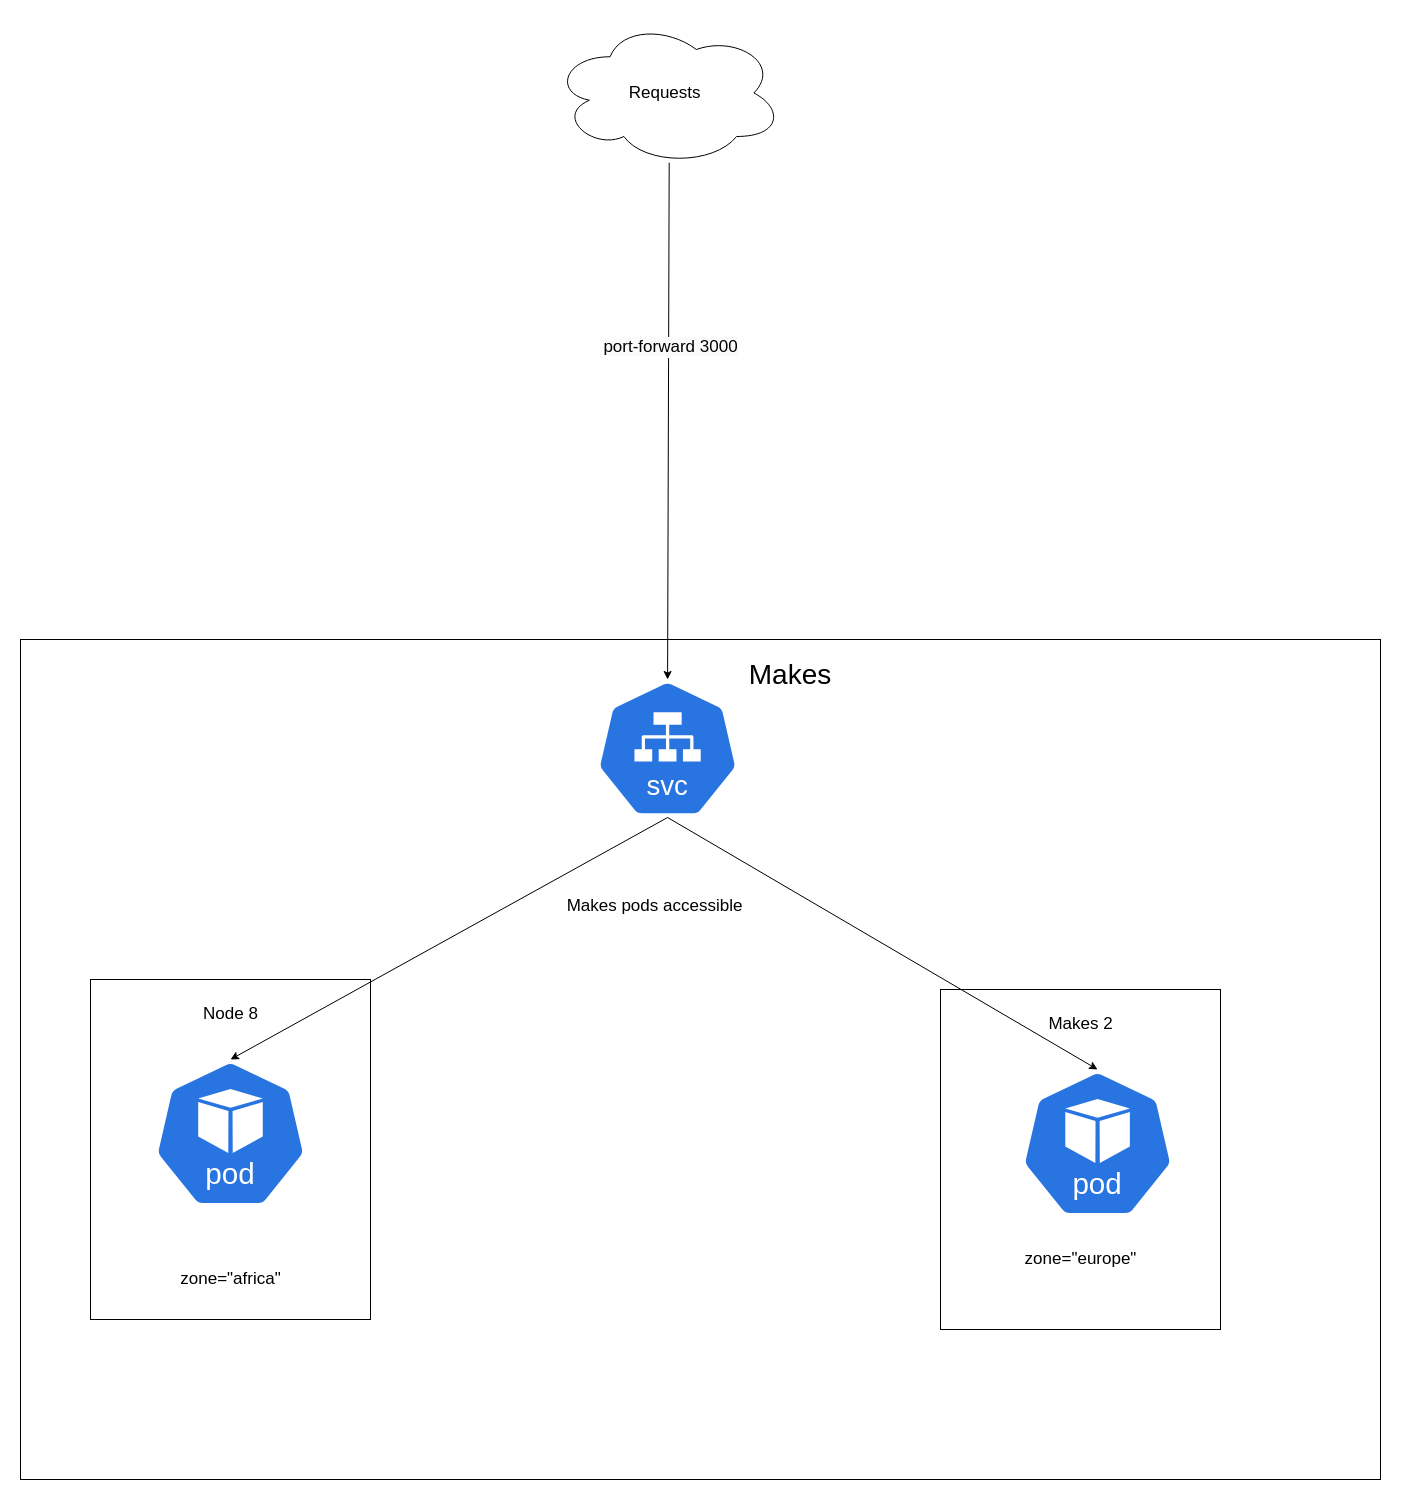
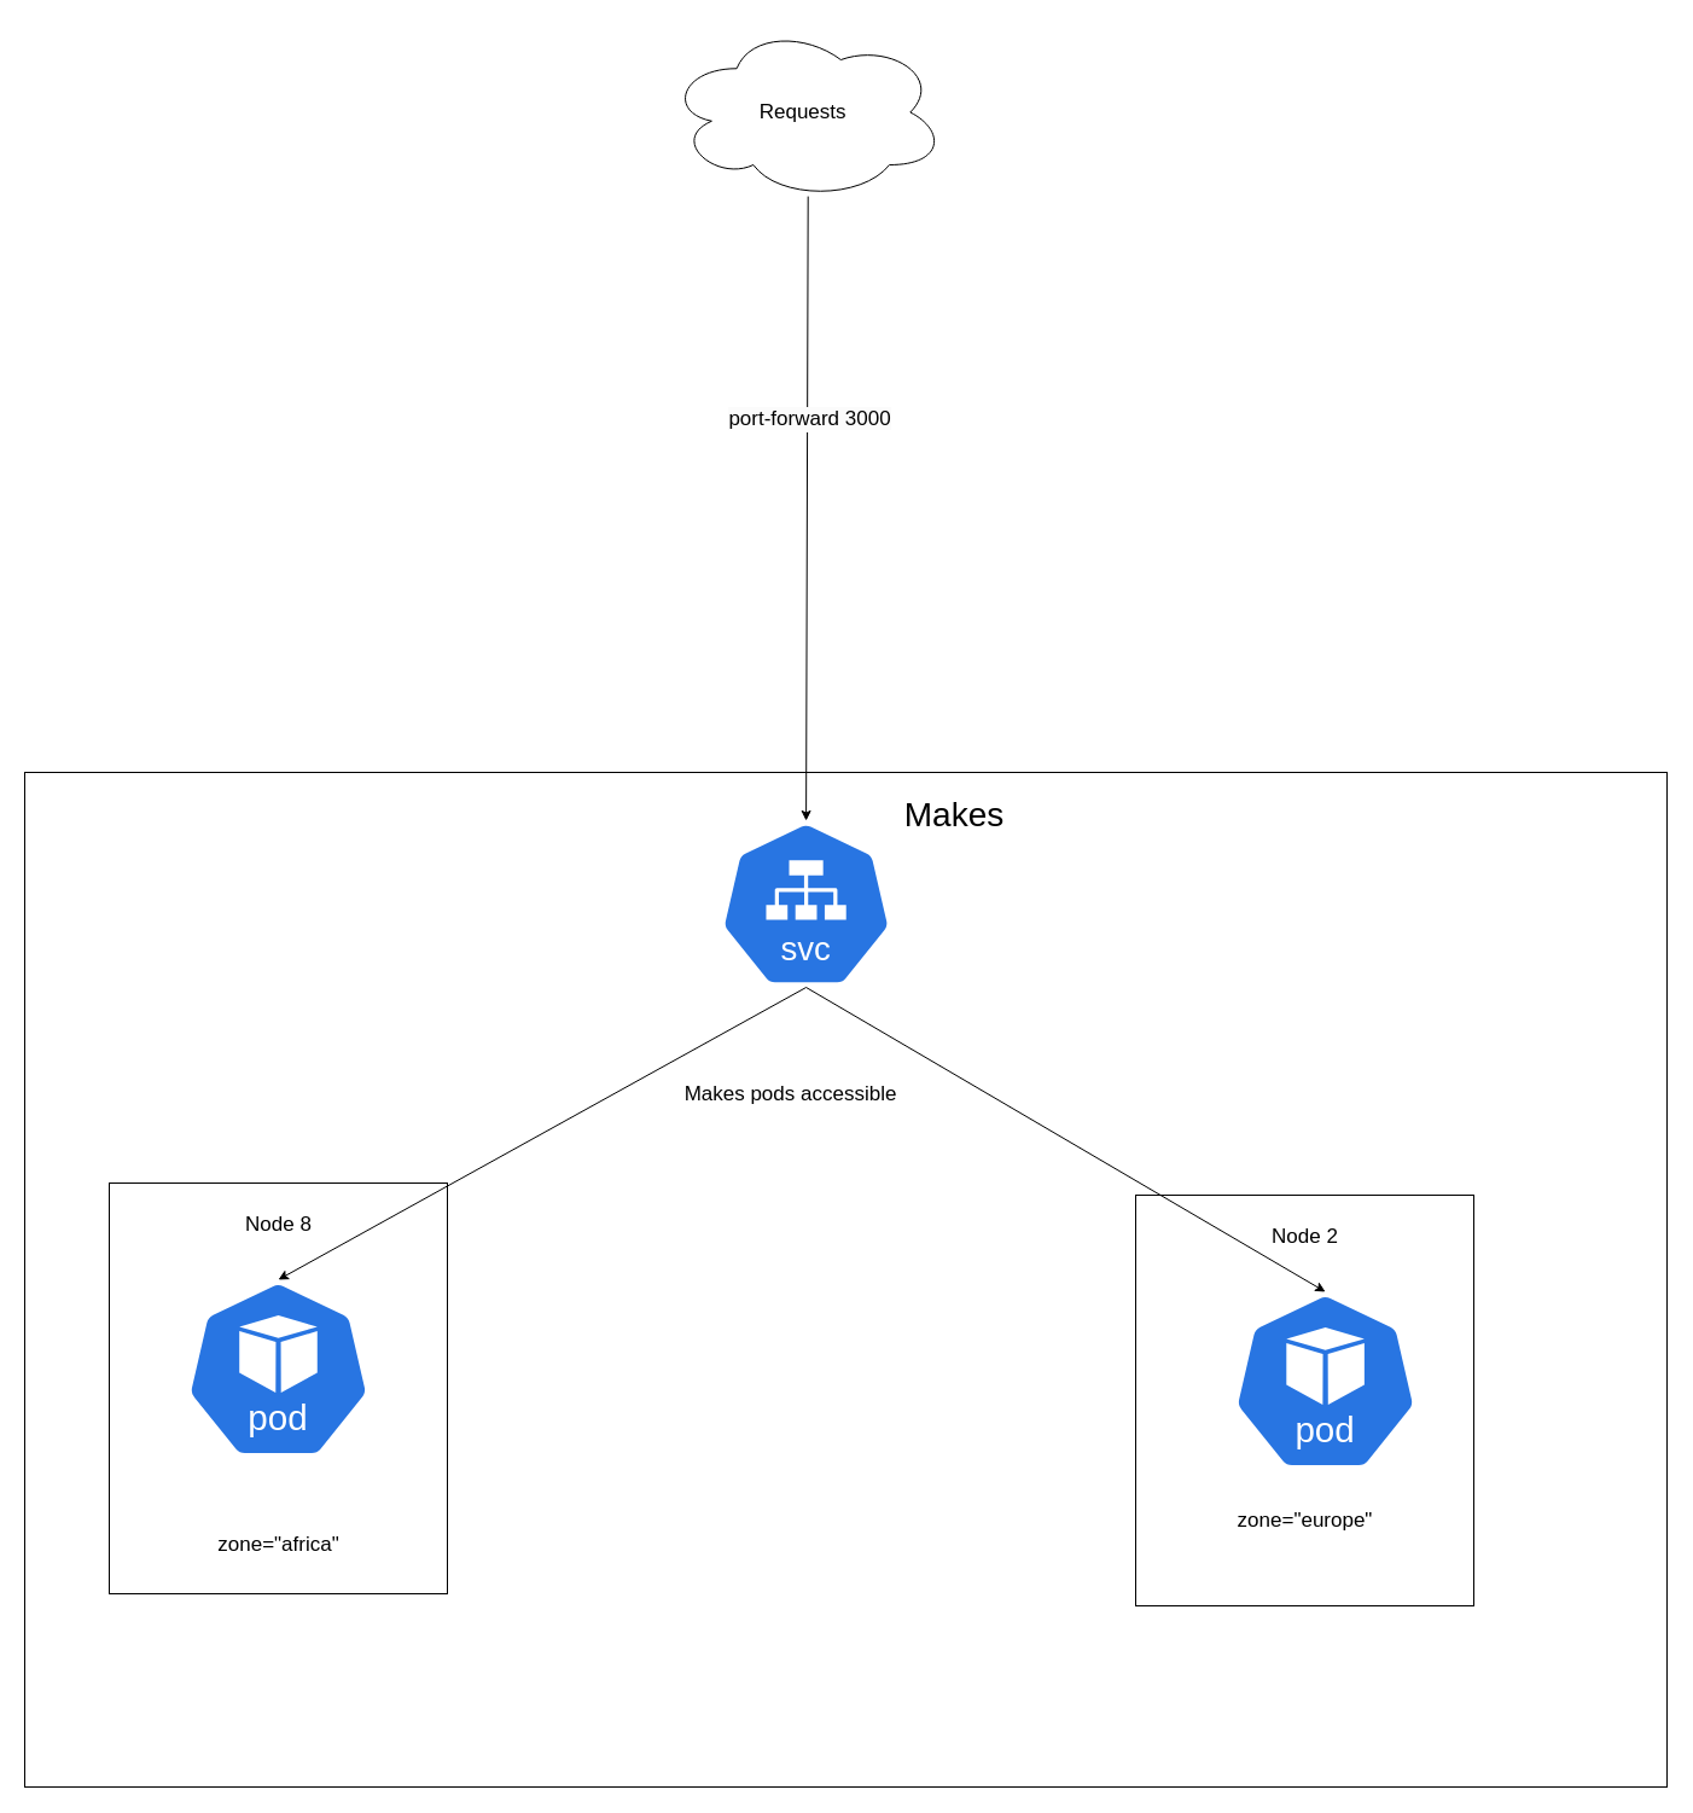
- <mxCell id="17" value="&lt;font style=&quot;font-size: 17px;&quot;&gt;Makes 2&lt;/font&gt;" style="text;html=1;align=center;verticalAlign=middle;resizable=0;points=[];autosize=1;strokeColor=none;fillColor=none;" vertex="1" parent="1"><mxGeometry x="1040" y="1009" width="80" height="30" as="geometry" /></mxCell>
+ <mxCell id="17" value="&lt;font style=&quot;font-size: 17px;&quot;&gt;Node 2&lt;/font&gt;" style="text;html=1;align=center;verticalAlign=middle;resizable=0;points=[];autosize=1;strokeColor=none;fillColor=none;" vertex="1" parent="1"><mxGeometry x="1040" y="1009" width="80" height="30" as="geometry" /></mxCell>
